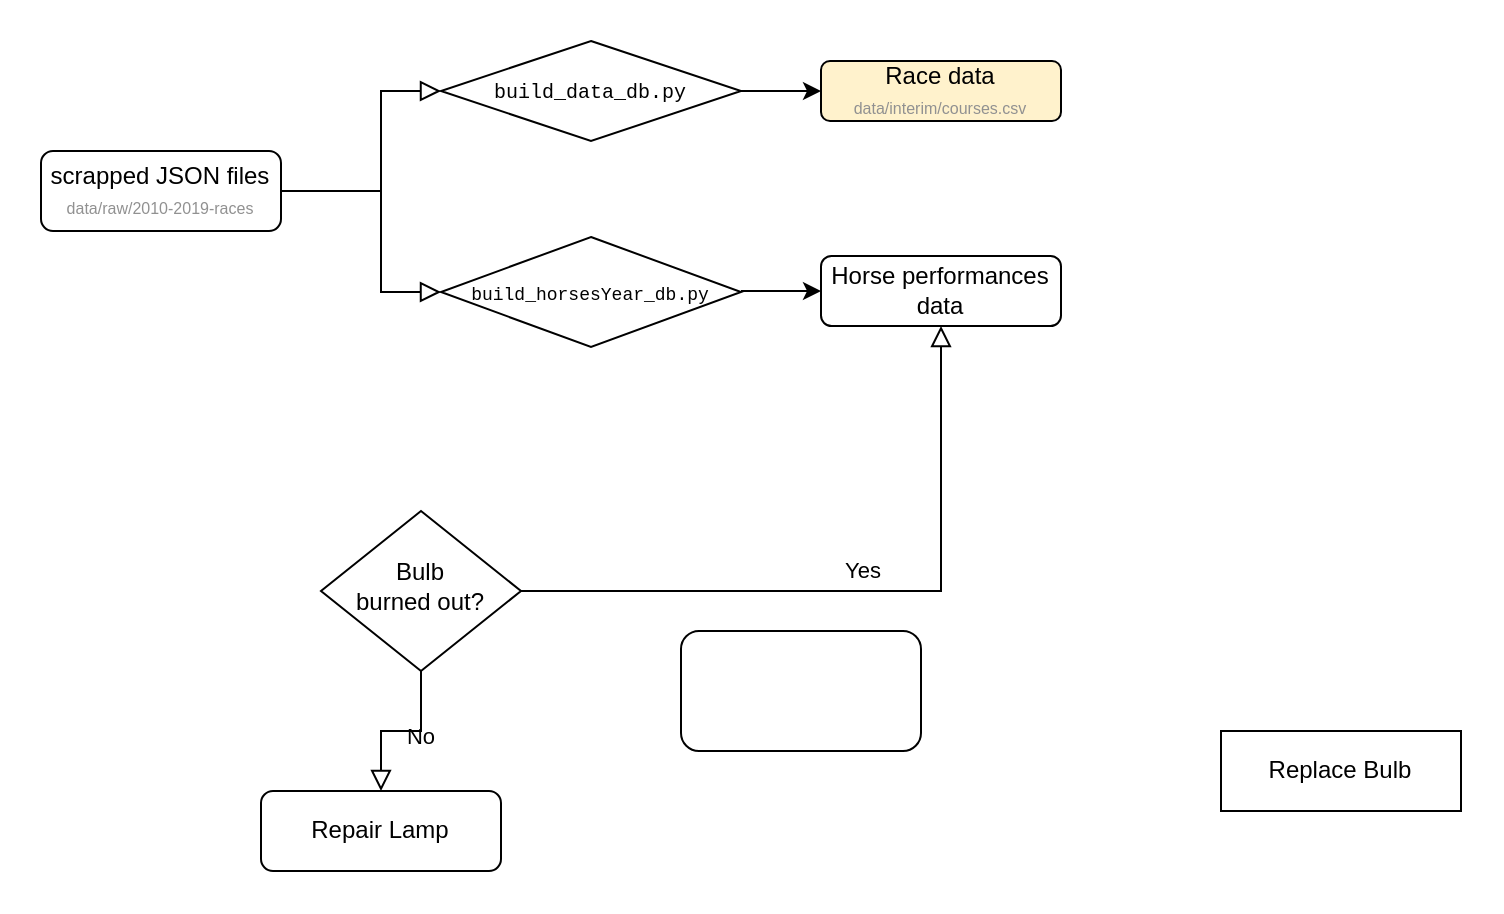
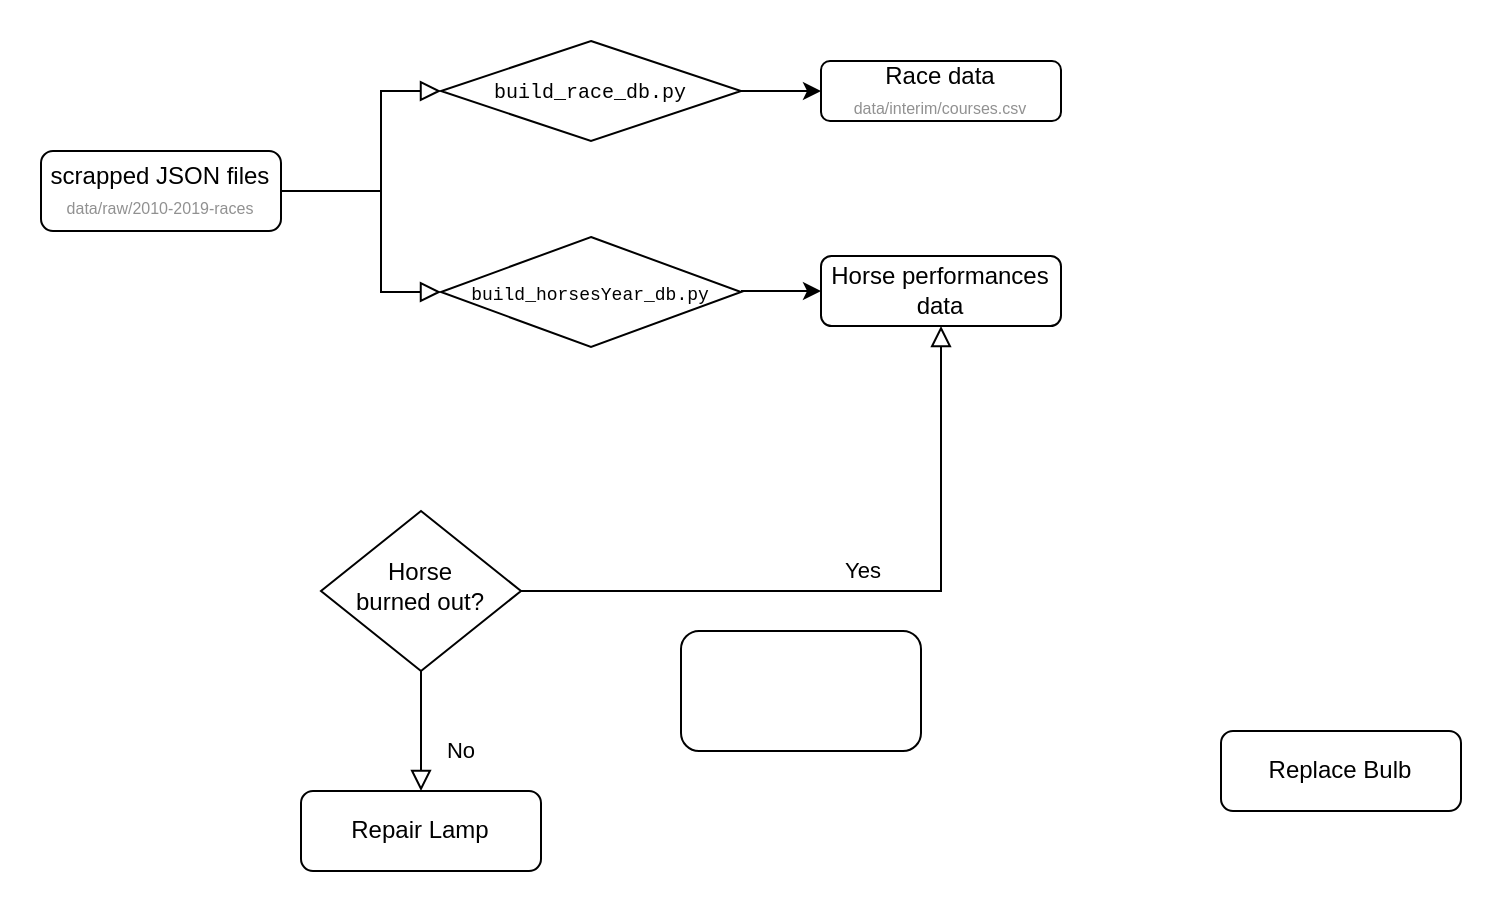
- <mxCell id="14" value="&lt;font style=&quot;font-size: 10px&quot; face=&quot;Courier New&quot;&gt;build_data_db.py&lt;/font&gt;" style="rhombus;whiteSpace=wrap;html=1;" vertex="1" parent="1"><mxGeometry x="220" y="20" width="150" height="50" as="geometry" /></mxCell>
+ <mxCell id="14" value="&lt;font style=&quot;font-size: 10px&quot; face=&quot;Courier New&quot;&gt;build_race_db.py&lt;/font&gt;" style="rhombus;whiteSpace=wrap;html=1;" vertex="1" parent="1"><mxGeometry x="220" y="20" width="150" height="50" as="geometry" /></mxCell>
- <mxCell id="12" value="Race data&lt;br&gt;&lt;font style=&quot;font-size: 8px&quot; color=&quot;#919191&quot;&gt;data/interim/courses.csv&lt;/font&gt;" style="rounded=1;whiteSpace=wrap;html=1;fillColor=#fff2cc;" vertex="1" parent="1"><mxGeometry x="410" y="30" width="120" height="30" as="geometry" /></mxCell>
+ <mxCell id="12" value="Race data&lt;br&gt;&lt;font style=&quot;font-size: 8px&quot; color=&quot;#919191&quot;&gt;data/interim/courses.csv&lt;/font&gt;" style="rounded=1;whiteSpace=wrap;html=1;" vertex="1" parent="1"><mxGeometry x="410" y="30" width="120" height="30" as="geometry" /></mxCell>
- <mxCell id="6" value="Bulb&lt;br&gt;burned out?" style="rhombus;whiteSpace=wrap;html=1;shadow=0;fontFamily=Helvetica;fontSize=12;align=center;strokeWidth=1;spacing=6;spacingTop=-4;" parent="1" vertex="1"><mxGeometry x="160" y="255" width="100" height="80" as="geometry" /></mxCell>
+ <mxCell id="6" value="Horse&lt;br&gt;burned out?" style="rhombus;whiteSpace=wrap;html=1;shadow=0;fontFamily=Helvetica;fontSize=12;align=center;strokeWidth=1;spacing=6;spacingTop=-4;" parent="1" vertex="1"><mxGeometry x="160" y="255" width="100" height="80" as="geometry" /></mxCell>
- <mxCell id="8" value="Replace Bulb" style="whiteSpace=wrap;html=1;fontSize=12;glass=0;strokeWidth=1;shadow=0;rounded=0;" parent="1" vertex="1"><mxGeometry x="610" y="365" width="120" height="40" as="geometry" /></mxCell>
+ <mxCell id="8" value="Replace Bulb" style="rounded=1;whiteSpace=wrap;html=1;fontSize=12;glass=0;strokeWidth=1;shadow=0;" parent="1" vertex="1"><mxGeometry x="610" y="365" width="120" height="40" as="geometry" /></mxCell>
- <mxCell id="7" value="Repair Lamp" style="rounded=1;whiteSpace=wrap;html=1;fontSize=12;glass=0;strokeWidth=1;shadow=0;" parent="1" vertex="1"><mxGeometry x="130" y="395" width="120" height="40" as="geometry" /></mxCell>
+ <mxCell id="7" value="Repair Lamp" style="rounded=1;whiteSpace=wrap;html=1;fontSize=12;glass=0;strokeWidth=1;shadow=0;" parent="1" vertex="1"><mxGeometry x="150" y="395" width="120" height="40" as="geometry" /></mxCell>
